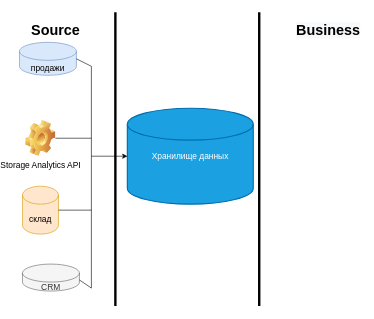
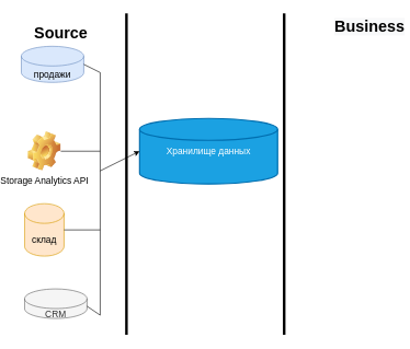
- <mxCell id="3" value="&lt;b style=&quot;color: rgb(0 , 0 , 0) ; font-family: &amp;#34;helvetica&amp;#34; ; font-size: 24px ; font-style: normal ; letter-spacing: normal ; text-align: center ; text-indent: 0px ; text-transform: none ; word-spacing: 0px ; background-color: rgb(248 , 249 , 250)&quot;&gt;Business&lt;/b&gt;" style="text;whiteSpace=wrap;html=1;fontSize=24;" vertex="1" parent="1"><mxGeometry x="480" y="30" width="110" height="40" as="geometry" /></mxCell>
+ <mxCell id="3" value="&lt;b style=&quot;color: rgb(0 , 0 , 0) ; font-family: &amp;#34;helvetica&amp;#34; ; font-size: 24px ; font-style: normal ; letter-spacing: normal ; text-align: center ; text-indent: 0px ; text-transform: none ; word-spacing: 0px ; background-color: rgb(248 , 249 , 250)&quot;&gt;Business&lt;/b&gt;" style="text;whiteSpace=wrap;html=1;fontSize=24;" vertex="1" parent="1"><mxGeometry x="495" y="20" width="110" height="40" as="geometry" /></mxCell>
- <mxCell id="10" value="Хранилище данных" style="strokeWidth=2;html=1;shape=mxgraph.flowchart.database;whiteSpace=wrap;fontSize=14;fillColor=#1ba1e2;fontColor=#ffffff;strokeColor=#006EAF;" vertex="1" parent="1"><mxGeometry x="200" y="180" width="210" height="160" as="geometry" /></mxCell>
+ <mxCell id="10" value="Хранилище данных" style="strokeWidth=2;html=1;shape=mxgraph.flowchart.database;whiteSpace=wrap;fontSize=14;fillColor=#1ba1e2;fontColor=#ffffff;strokeColor=#006EAF;" vertex="1" parent="1"><mxGeometry x="200" y="180" width="210" height="100" as="geometry" /></mxCell>
